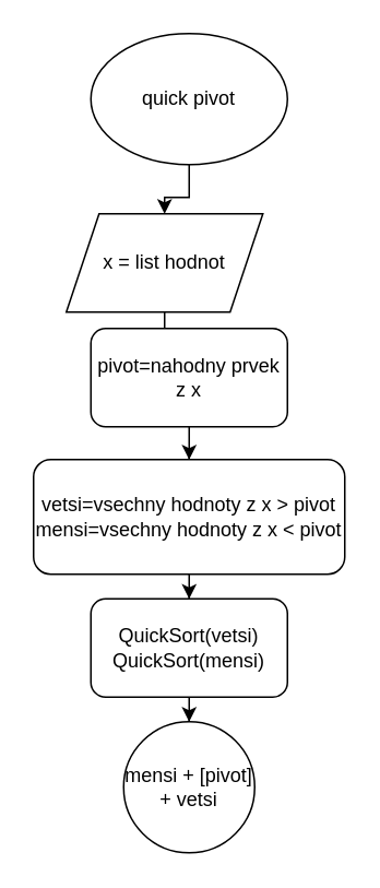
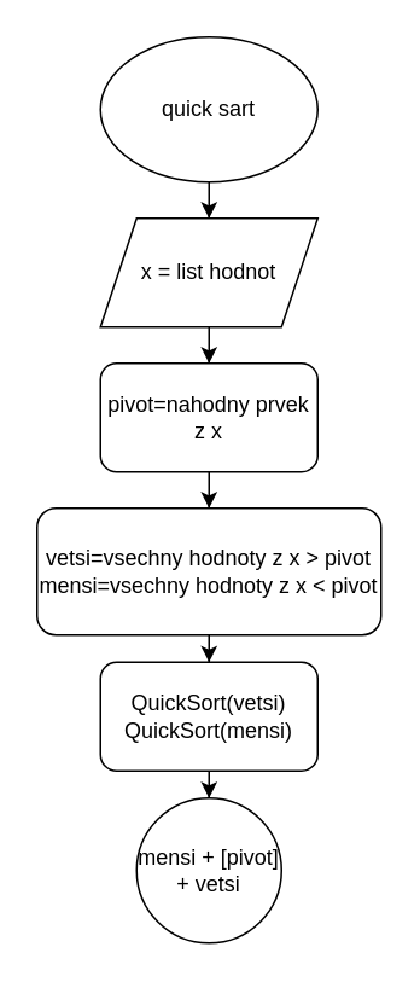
- <mxCell id="3" value="&lt;div&gt;quick pivot&lt;br&gt;&lt;/div&gt;" style="ellipse;whiteSpace=wrap;html=1;" vertex="1" parent="1"><mxGeometry x="55" y="20" width="120" height="80" as="geometry" /></mxCell>
+ <mxCell id="3" value="&lt;div&gt;quick sart&lt;br&gt;&lt;/div&gt;" style="ellipse;whiteSpace=wrap;html=1;" vertex="1" parent="1"><mxGeometry x="55" y="20" width="120" height="80" as="geometry" /></mxCell>
- <mxCell id="5" value="x = list hodnot" style="shape=parallelogram;perimeter=parallelogramPerimeter;whiteSpace=wrap;html=1;fixedSize=1;" vertex="1" parent="1"><mxGeometry x="40" y="130" width="120" height="60" as="geometry" /></mxCell>
+ <mxCell id="5" value="x = list hodnot" style="shape=parallelogram;perimeter=parallelogramPerimeter;whiteSpace=wrap;html=1;fixedSize=1;" vertex="1" parent="1"><mxGeometry x="55" y="120" width="120" height="60" as="geometry" /></mxCell>
